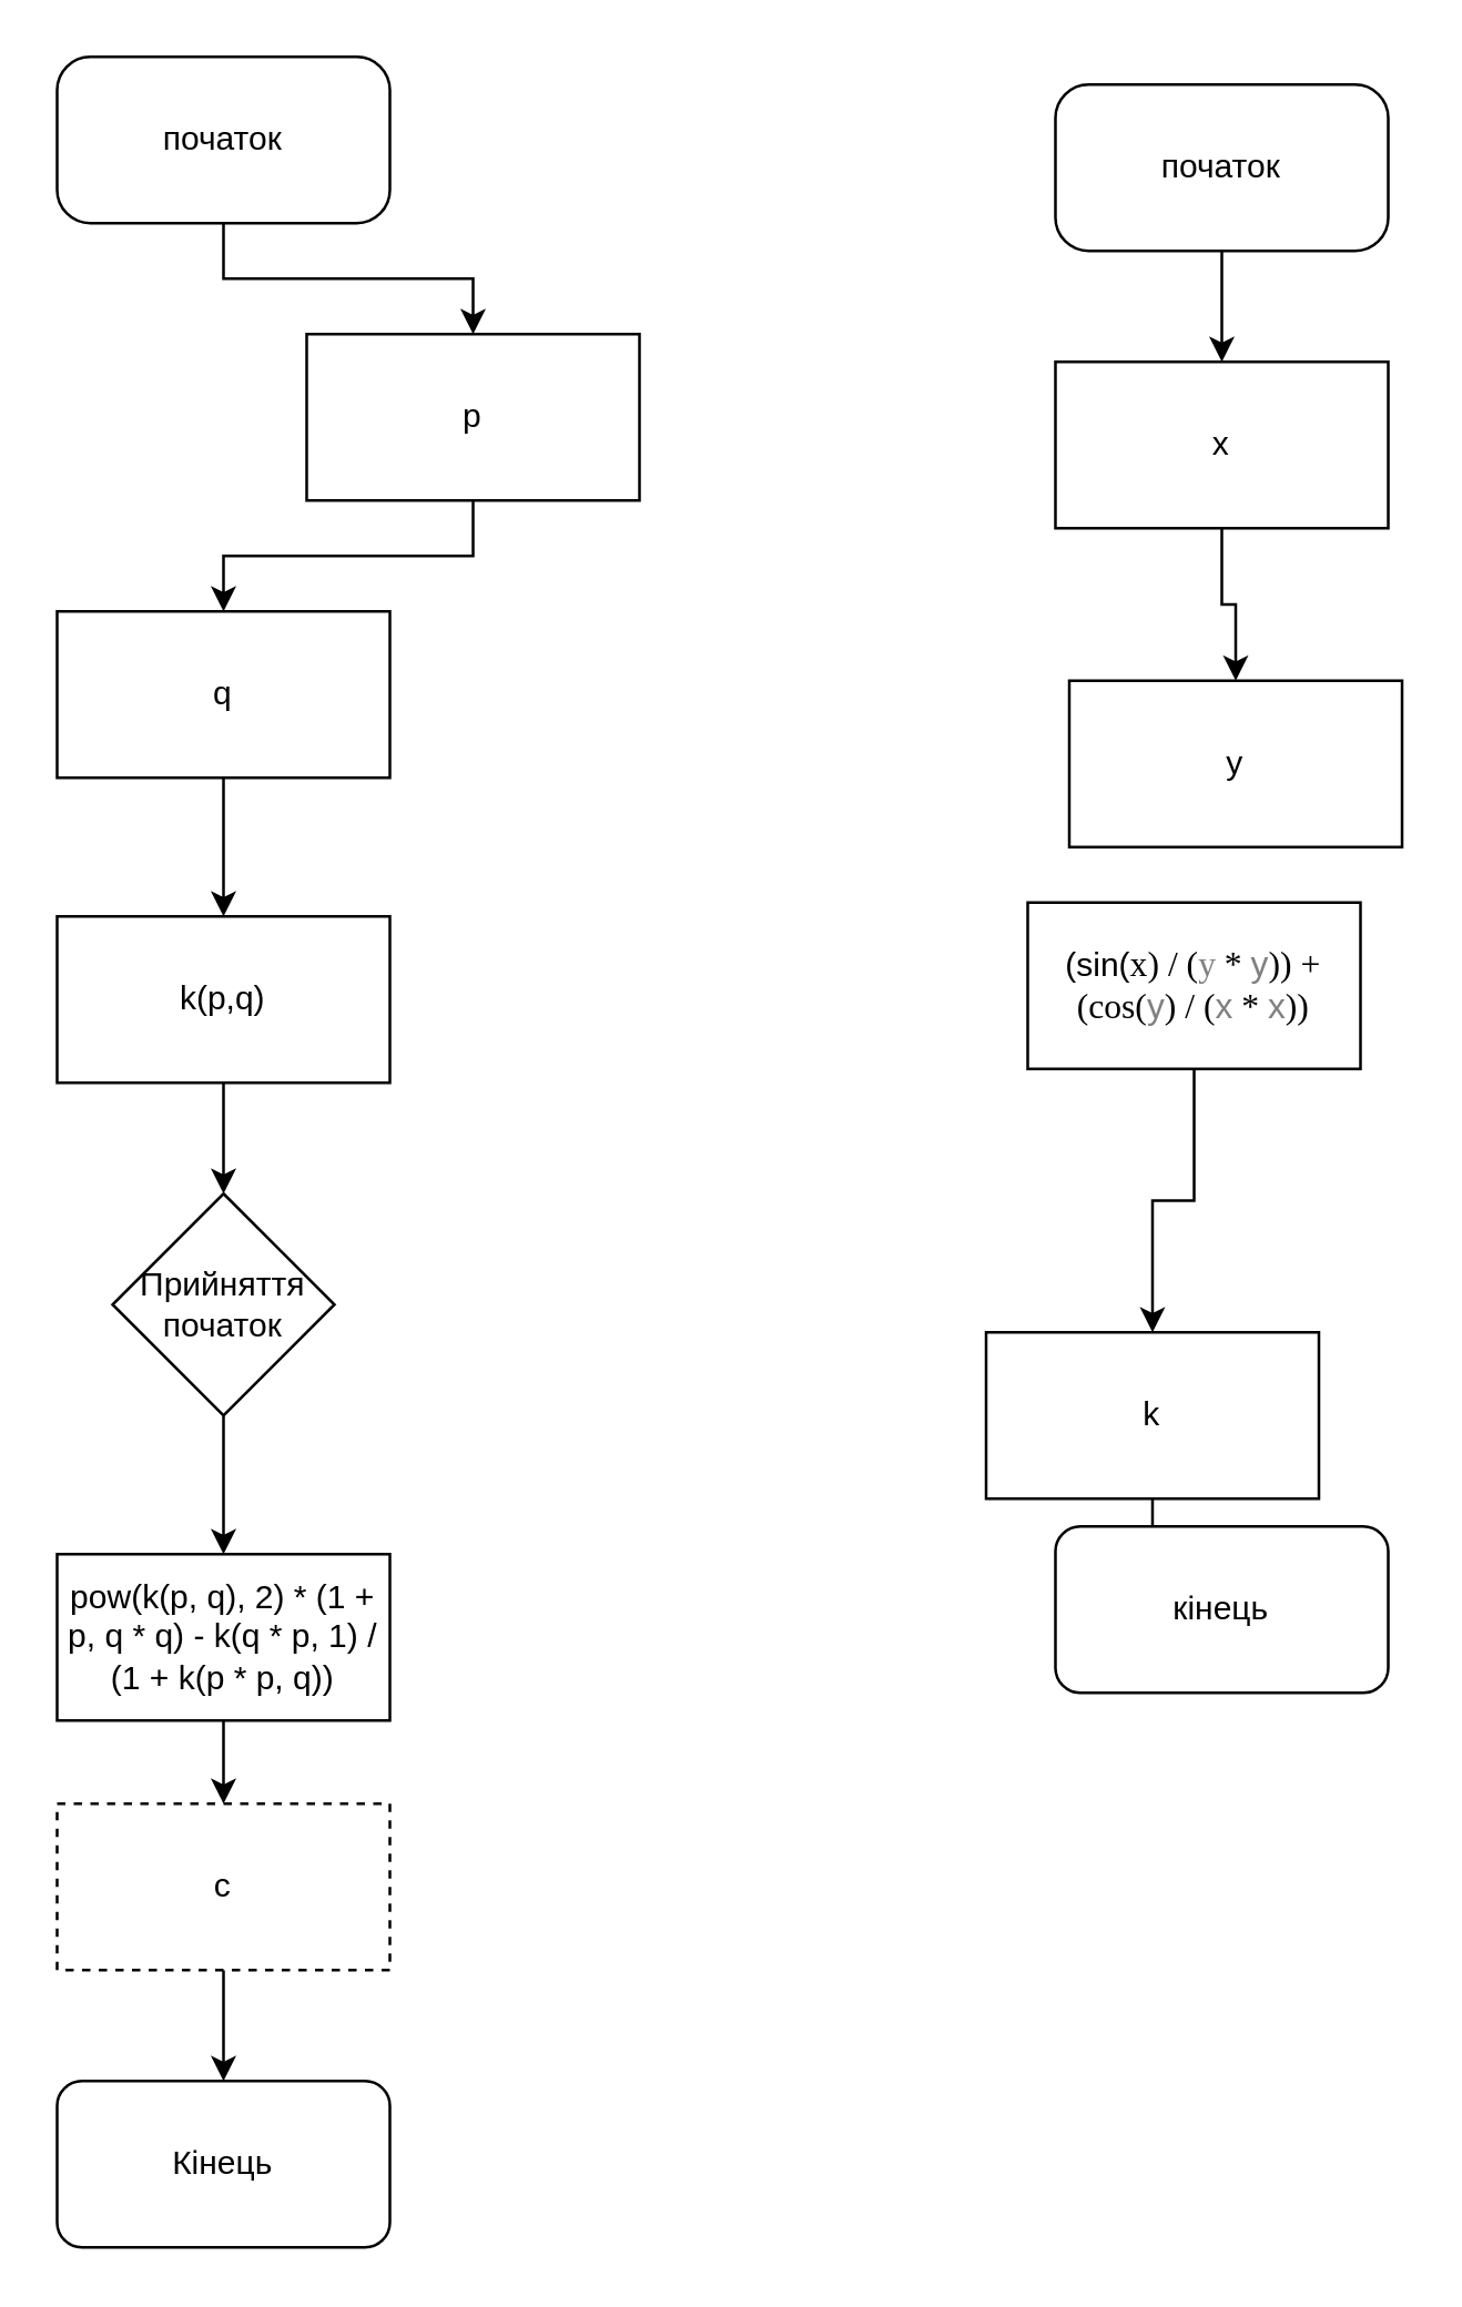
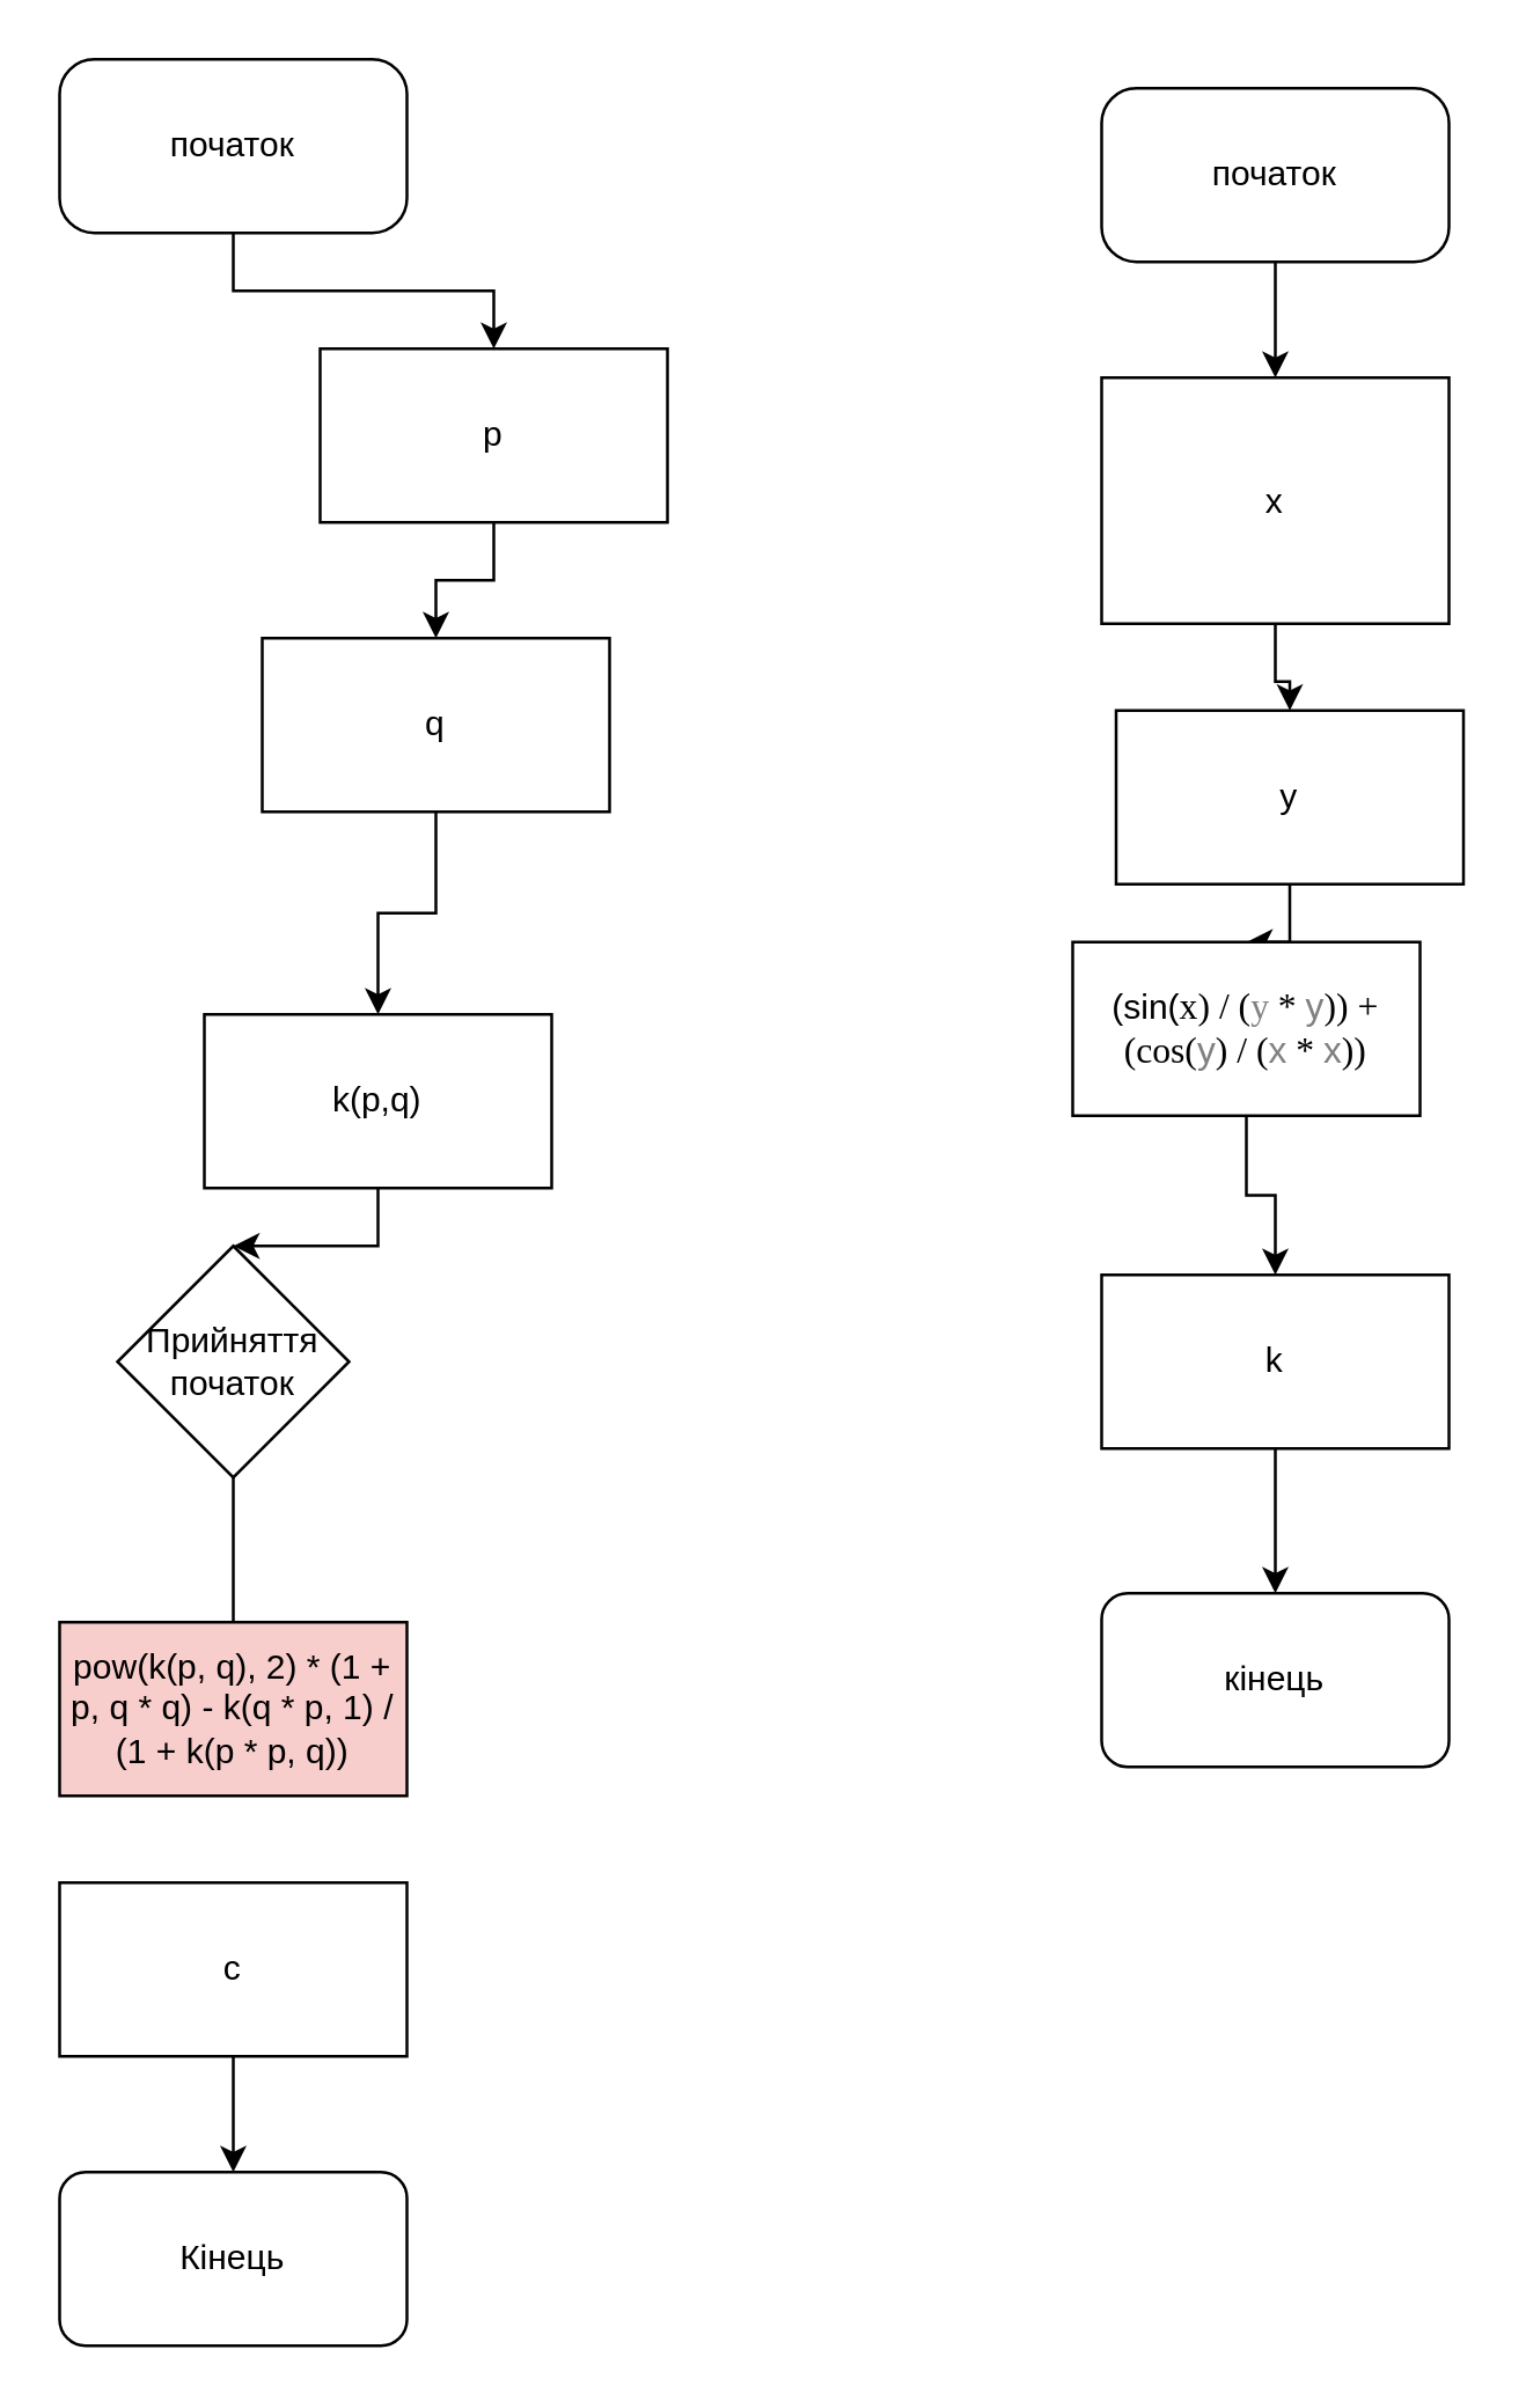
- <mxCell id="20" value="x" style="rounded=0;whiteSpace=wrap;html=1;" parent="1" vertex="1"><mxGeometry x="380" y="130" width="120" height="60" as="geometry" /></mxCell>
+ <mxCell id="20" value="x" style="rounded=0;whiteSpace=wrap;html=1;" parent="1" vertex="1"><mxGeometry x="380" y="130" width="120" height="85" as="geometry" /></mxCell>
- <mxCell id="7" value="q" style="rounded=0;whiteSpace=wrap;html=1;" parent="1" vertex="1"><mxGeometry x="20" y="220" width="120" height="60" as="geometry" /></mxCell>
+ <mxCell id="7" value="q" style="rounded=0;whiteSpace=wrap;html=1;" parent="1" vertex="1"><mxGeometry x="90" y="220" width="120" height="60" as="geometry" /></mxCell>
+ <mxCell id="21" style="edgeStyle=orthogonalEdgeStyle;rounded=0;orthogonalLoop=1;jettySize=auto;html=1;" parent="1" source="22" target="24" edge="1"><mxGeometry relative="1" as="geometry" /></mxCell>
- <mxCell id="9" value="k(p,q)" style="rounded=0;whiteSpace=wrap;html=1;" parent="1" vertex="1"><mxGeometry x="20" y="330" width="120" height="60" as="geometry" /></mxCell>
+ <mxCell id="9" value="k(p,q)" style="rounded=0;whiteSpace=wrap;html=1;" parent="1" vertex="1"><mxGeometry x="70" y="350" width="120" height="60" as="geometry" /></mxCell>
- <mxCell id="26" value="k" style="rounded=0;whiteSpace=wrap;html=1;" parent="1" vertex="1"><mxGeometry x="355" y="480" width="120" height="60" as="geometry" /></mxCell>
+ <mxCell id="26" value="k" style="rounded=0;whiteSpace=wrap;html=1;" parent="1" vertex="1"><mxGeometry x="380" y="440" width="120" height="60" as="geometry" /></mxCell>
- <mxCell id="10" style="edgeStyle=orthogonalEdgeStyle;rounded=0;orthogonalLoop=1;jettySize=auto;html=1;" parent="1" source="11" target="13" edge="1"><mxGeometry relative="1" as="geometry" /></mxCell>
+ <mxCell id="10" style="edgeStyle=orthogonalEdgeStyle;rounded=0;orthogonalLoop=1;jettySize=auto;html=1;endArrow=none;" parent="1" source="11" target="13" edge="1"><mxGeometry relative="1" as="geometry" /></mxCell>
- <mxCell id="13" value="pow(k(p, q), 2) * (1 +&lt;br/&gt;p, q * q) - k(q * p, 1) / (1 + k(p * p, q))" style="rounded=0;whiteSpace=wrap;html=1;" parent="1" vertex="1"><mxGeometry x="20" y="560" width="120" height="60" as="geometry" /></mxCell>
+ <mxCell id="13" value="pow(k(p, q), 2) * (1 +&lt;br/&gt;p, q * q) - k(q * p, 1) / (1 + k(p * p, q))" style="rounded=0;whiteSpace=wrap;html=1;fillColor=#f8cecc;" parent="1" vertex="1"><mxGeometry x="20" y="560" width="120" height="60" as="geometry" /></mxCell>
- <mxCell id="12" style="edgeStyle=orthogonalEdgeStyle;rounded=0;orthogonalLoop=1;jettySize=auto;html=1;" parent="1" source="13" target="15" edge="1"><mxGeometry relative="1" as="geometry" /></mxCell>
- <mxCell id="15" value="с" style="rounded=0;whiteSpace=wrap;html=1;dashed=1;" parent="1" vertex="1"><mxGeometry x="20" y="650" width="120" height="60" as="geometry" /></mxCell>
+ <mxCell id="15" value="с" style="rounded=0;whiteSpace=wrap;html=1;" parent="1" vertex="1"><mxGeometry x="20" y="650" width="120" height="60" as="geometry" /></mxCell>
